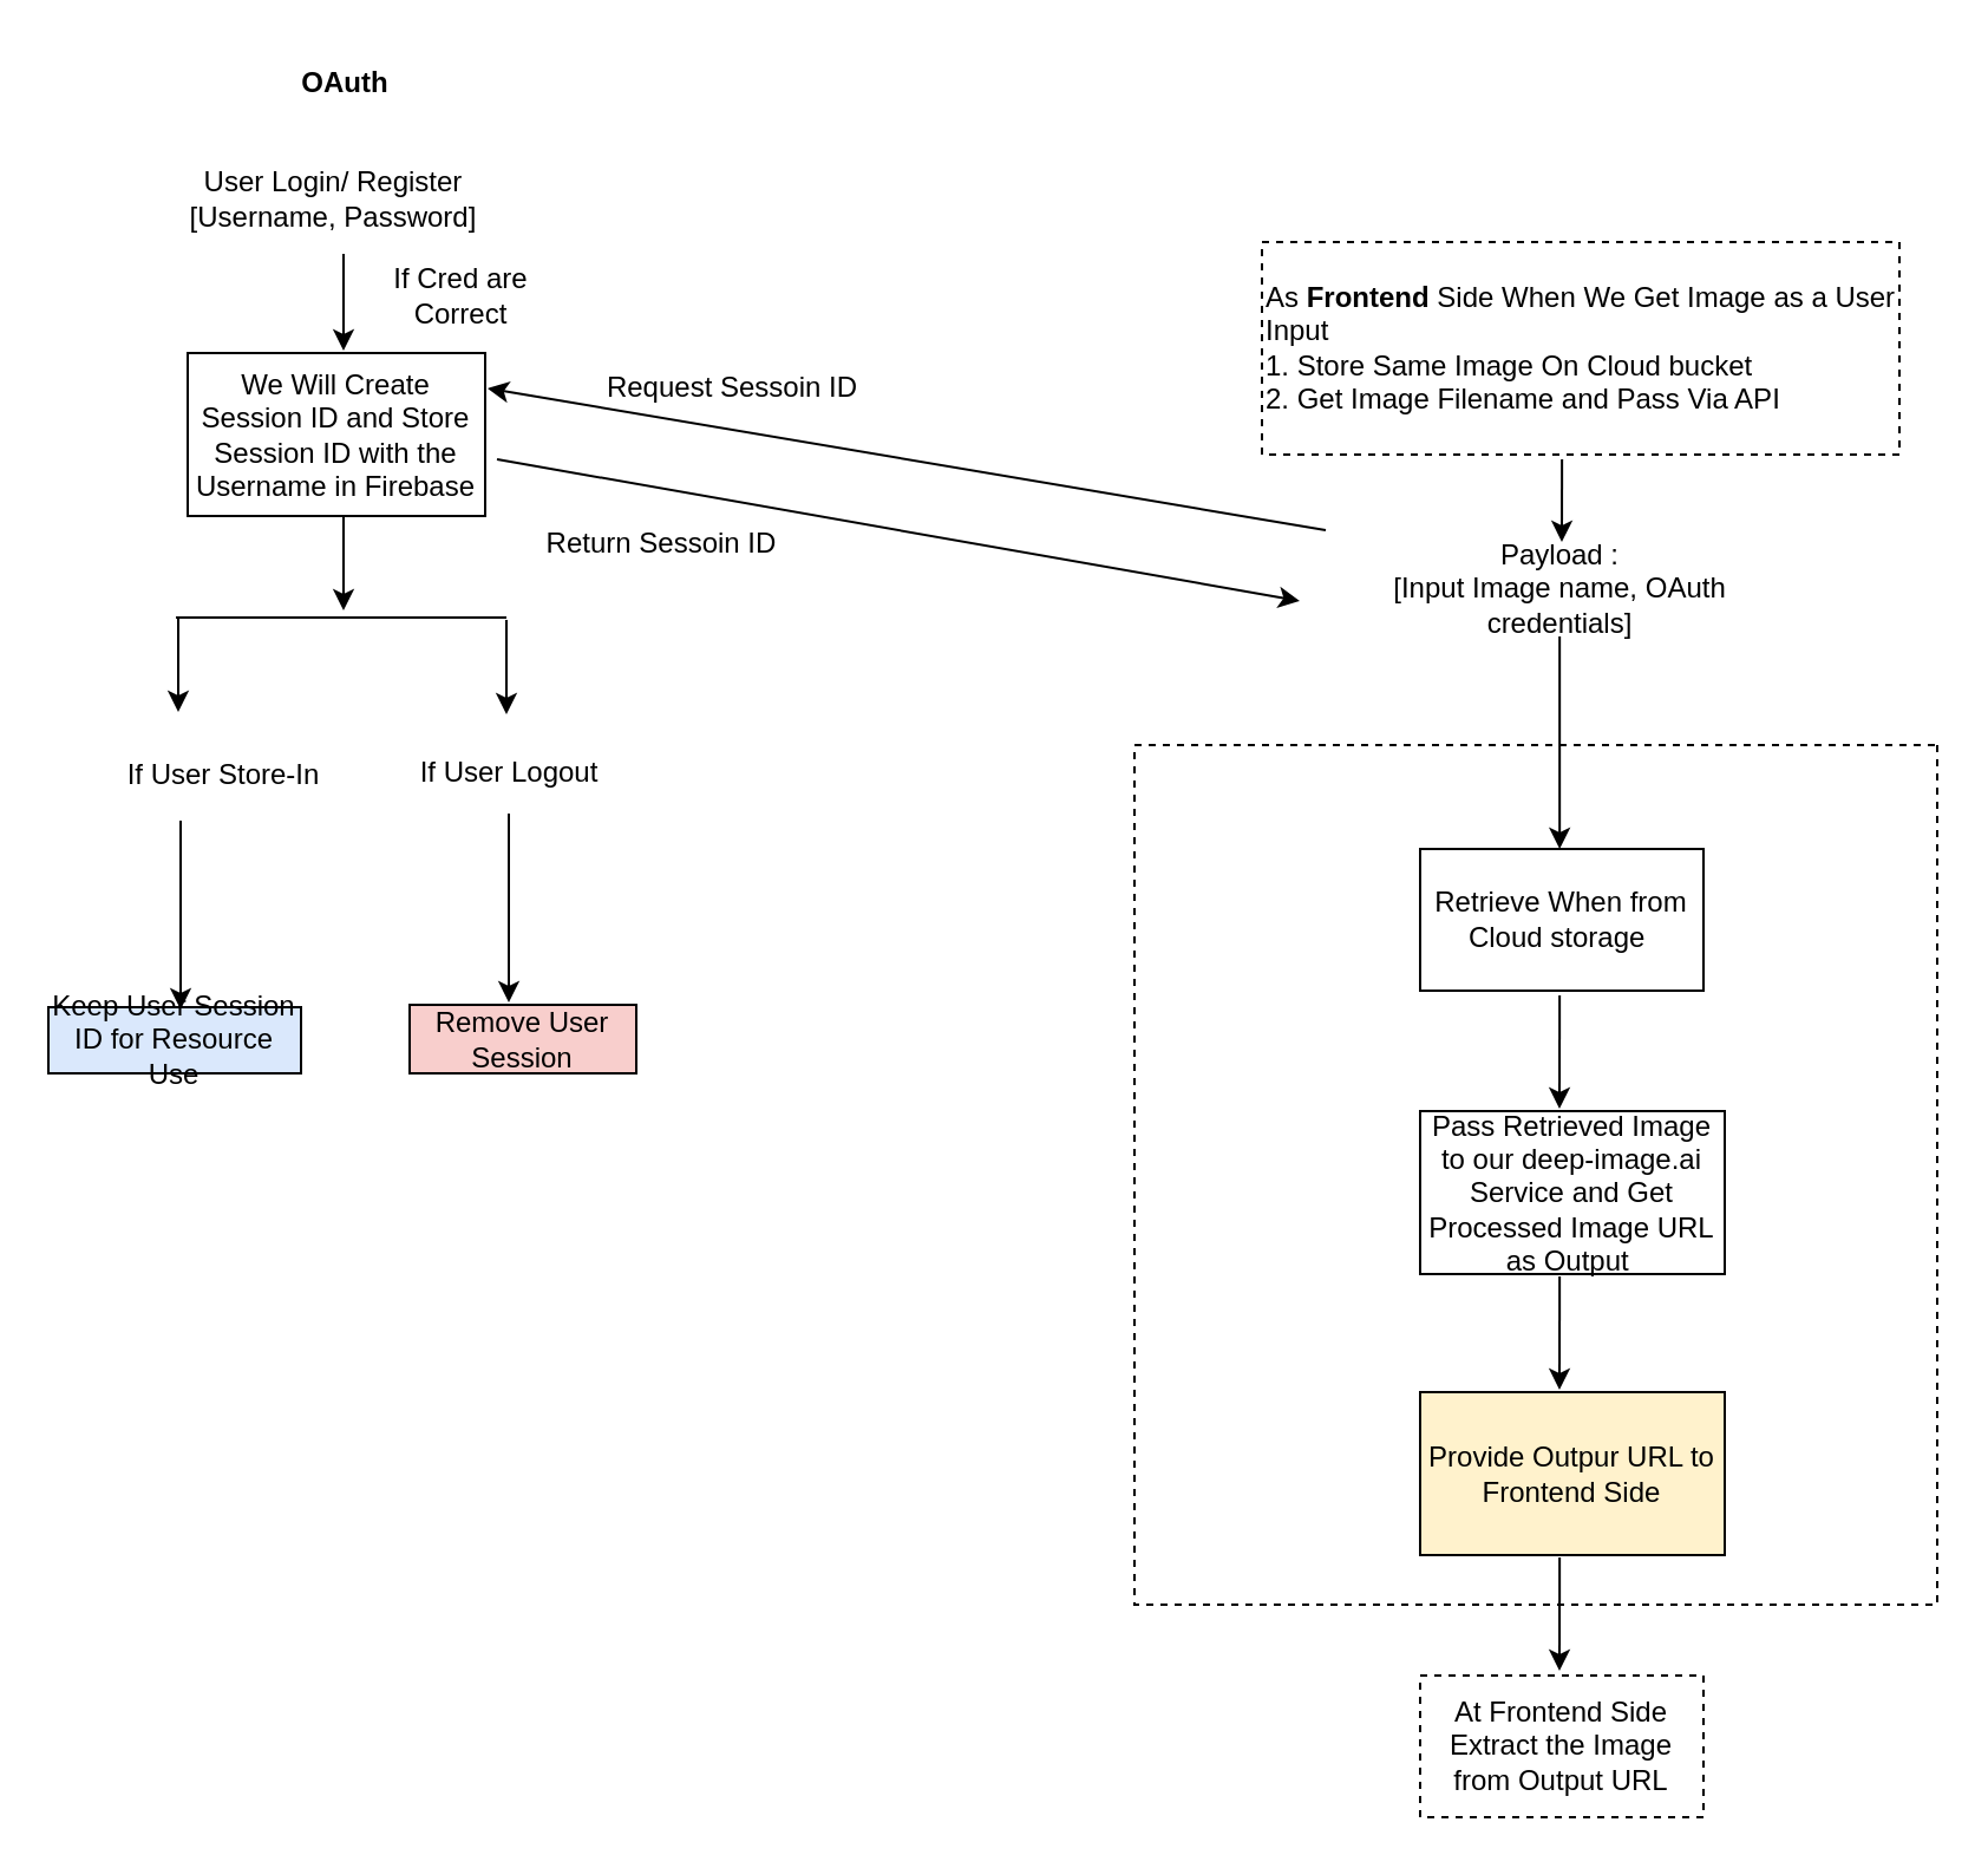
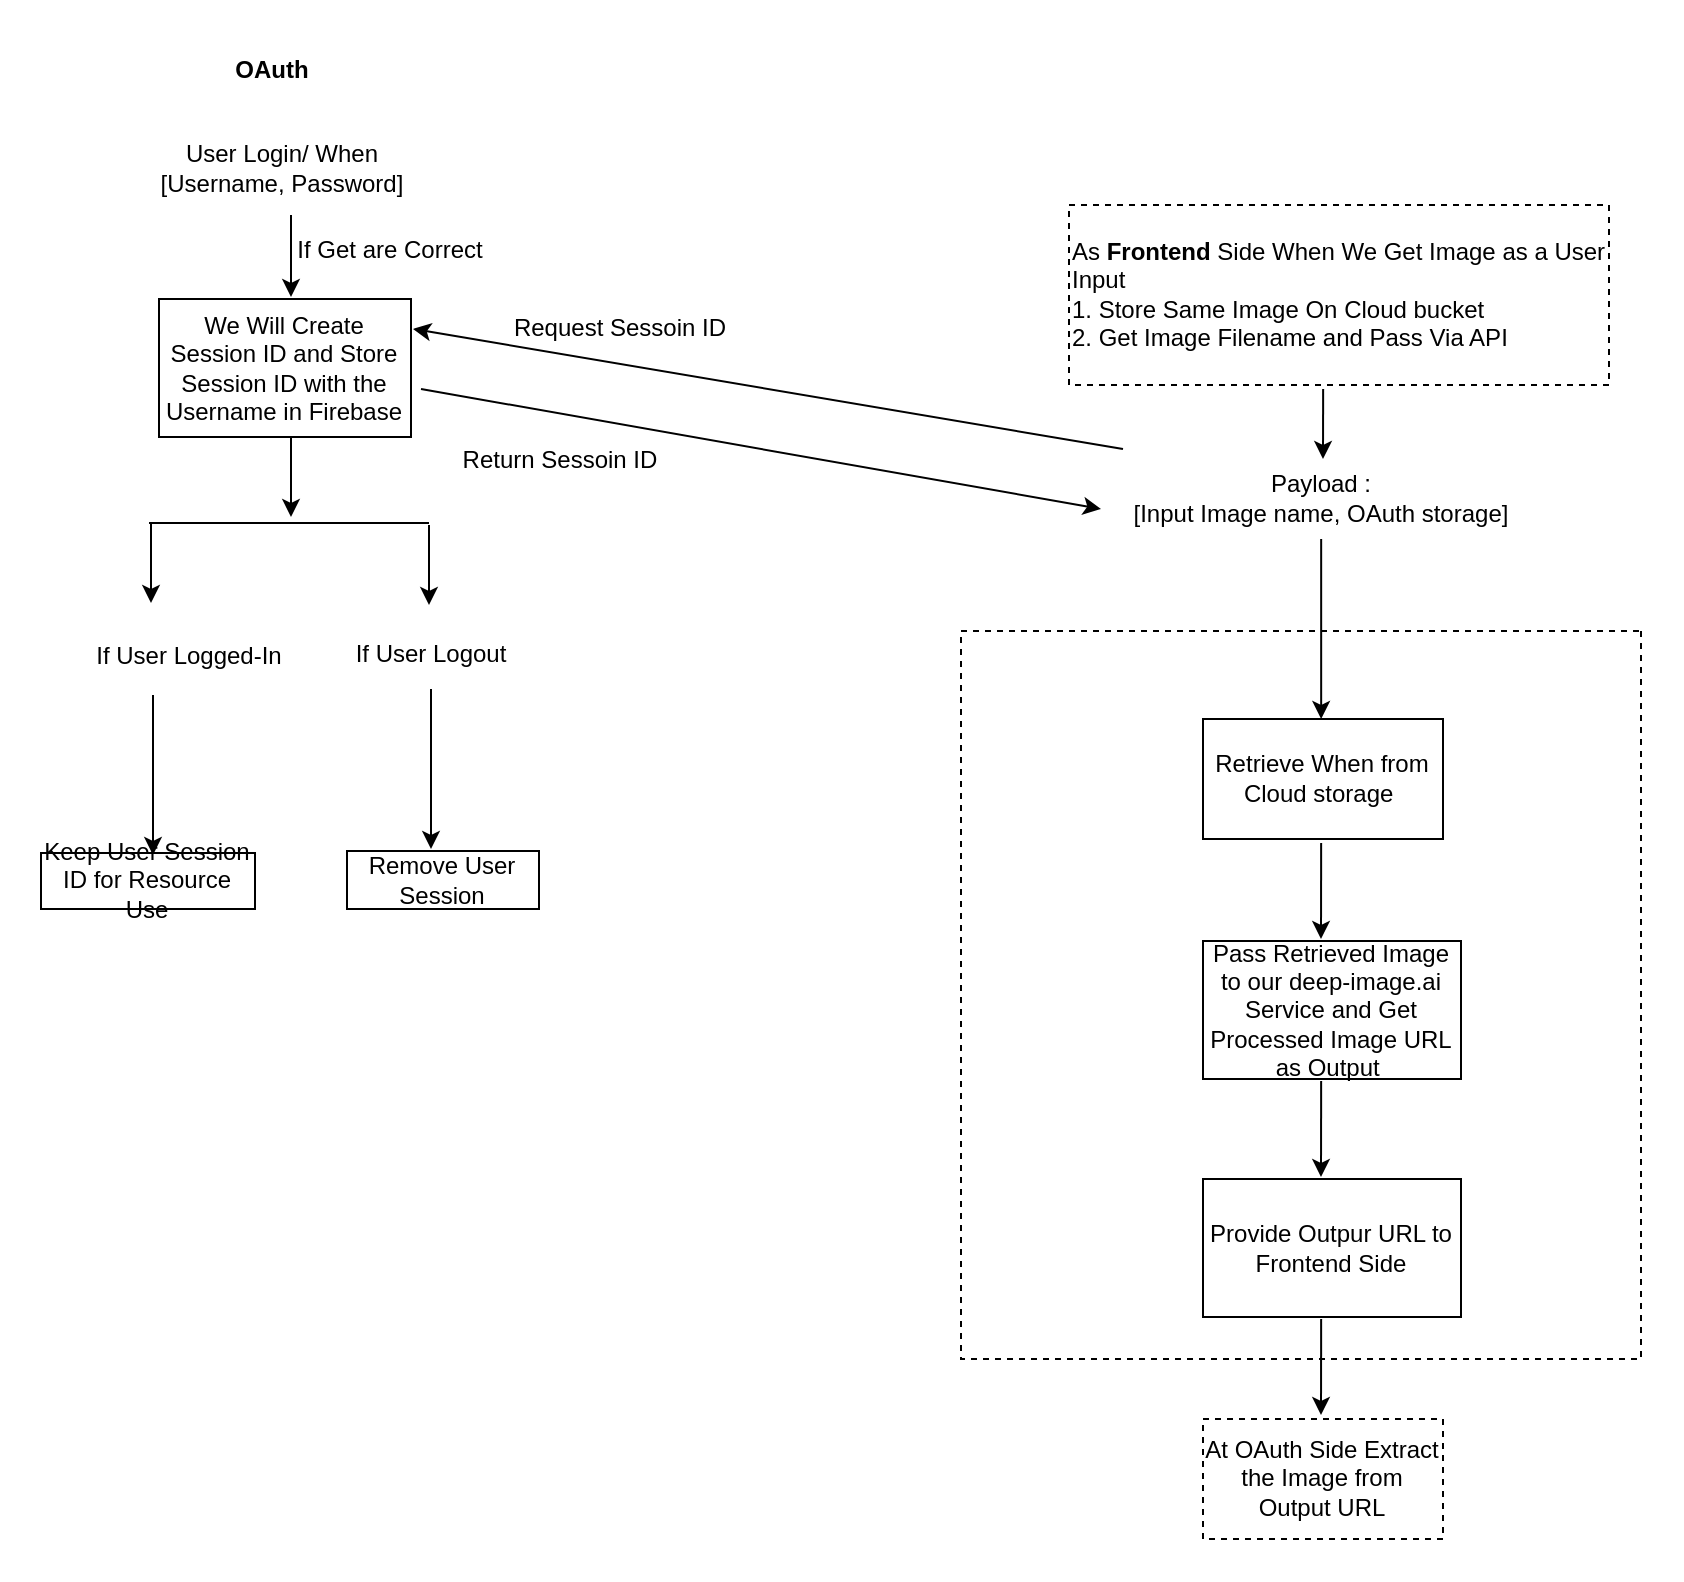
- <mxCell id="14" value="&lt;b&gt;OAuth&lt;/b&gt;" style="text;html=1;align=center;verticalAlign=middle;whiteSpace=wrap;rounded=0;" vertex="1" parent="1"><mxGeometry x="116" y="20" width="60" height="30" as="geometry" /></mxCell>
+ <mxCell id="14" value="&lt;b&gt;OAuth&lt;/b&gt;" style="text;html=1;align=center;verticalAlign=middle;whiteSpace=wrap;rounded=0;" vertex="1" parent="1"><mxGeometry x="106" y="20" width="60" height="30" as="geometry" /></mxCell>
- <mxCell id="15" value="User Login/ Register&lt;div&gt;[Username, Password]&lt;/div&gt;" style="text;html=1;align=center;verticalAlign=middle;whiteSpace=wrap;rounded=0;" vertex="1" parent="1"><mxGeometry x="76" y="69" width="130" height="30" as="geometry" /></mxCell>
+ <mxCell id="15" value="User Login/ When&lt;div&gt;[Username, Password]&lt;/div&gt;" style="text;html=1;align=center;verticalAlign=middle;whiteSpace=wrap;rounded=0;" vertex="1" parent="1"><mxGeometry x="76" y="69" width="130" height="30" as="geometry" /></mxCell>
- <mxCell id="17" value="If Cred are Correct" style="text;html=1;align=center;verticalAlign=middle;whiteSpace=wrap;rounded=0;" vertex="1" parent="1"><mxGeometry x="145" y="110" width="100" height="30" as="geometry" /></mxCell>
+ <mxCell id="17" value="If Get are Correct" style="text;html=1;align=center;verticalAlign=middle;whiteSpace=wrap;rounded=0;" vertex="1" parent="1"><mxGeometry x="145" y="110" width="100" height="30" as="geometry" /></mxCell>
- <mxCell id="3" value="Payload :&lt;div&gt;[Input Image name, OAuth credentials]&lt;/div&gt;" style="text;html=1;align=center;verticalAlign=middle;whiteSpace=wrap;rounded=0;" vertex="1" parent="1"><mxGeometry x="561" y="234" width="199" height="30" as="geometry" /></mxCell>
+ <mxCell id="3" value="Payload :&lt;div&gt;[Input Image name, OAuth storage]&lt;/div&gt;" style="text;html=1;align=center;verticalAlign=middle;whiteSpace=wrap;rounded=0;" vertex="1" parent="1"><mxGeometry x="561" y="234" width="199" height="30" as="geometry" /></mxCell>
- <mxCell id="27" value="If User Store-In" style="text;html=1;align=center;verticalAlign=middle;whiteSpace=wrap;rounded=0;" vertex="1" parent="1"><mxGeometry x="47" y="313" width="95" height="30" as="geometry" /></mxCell>
+ <mxCell id="27" value="If User Logged-In" style="text;html=1;align=center;verticalAlign=middle;whiteSpace=wrap;rounded=0;" vertex="1" parent="1"><mxGeometry x="47" y="313" width="95" height="30" as="geometry" /></mxCell>
- <mxCell id="30" value="Remove User Session" style="rounded=0;whiteSpace=wrap;html=1;fillColor=#f8cecc;" vertex="1" parent="1"><mxGeometry x="173" y="425" width="96" height="29" as="geometry" /></mxCell>
+ <mxCell id="30" value="Remove User Session" style="rounded=0;whiteSpace=wrap;html=1;" vertex="1" parent="1"><mxGeometry x="173" y="425" width="96" height="29" as="geometry" /></mxCell>
- <mxCell id="31" value="Keep User Session ID for Resource Use" style="rounded=0;whiteSpace=wrap;html=1;fillColor=#dae8fc;" vertex="1" parent="1"><mxGeometry x="20" y="426" width="107" height="28" as="geometry" /></mxCell>
+ <mxCell id="31" value="Keep User Session ID for Resource Use" style="rounded=0;whiteSpace=wrap;html=1;" vertex="1" parent="1"><mxGeometry x="20" y="426" width="107" height="28" as="geometry" /></mxCell>
- <mxCell id="11" value="Provide Outpur URL to Frontend Side" style="rounded=0;whiteSpace=wrap;html=1;fillColor=#fff2cc;" vertex="1" parent="1"><mxGeometry x="601" y="589" width="129" height="69" as="geometry" /></mxCell>
+ <mxCell id="11" value="Provide Outpur URL to Frontend Side" style="rounded=0;whiteSpace=wrap;html=1;" vertex="1" parent="1"><mxGeometry x="601" y="589" width="129" height="69" as="geometry" /></mxCell>
- <mxCell id="13" value="At Frontend Side Extract the Image from Output URL" style="rounded=0;whiteSpace=wrap;html=1;dashed=1;" vertex="1" parent="1"><mxGeometry x="601" y="709" width="120" height="60" as="geometry" /></mxCell>
+ <mxCell id="13" value="At OAuth Side Extract the Image from Output URL" style="rounded=0;whiteSpace=wrap;html=1;dashed=1;" vertex="1" parent="1"><mxGeometry x="601" y="709" width="120" height="60" as="geometry" /></mxCell>
